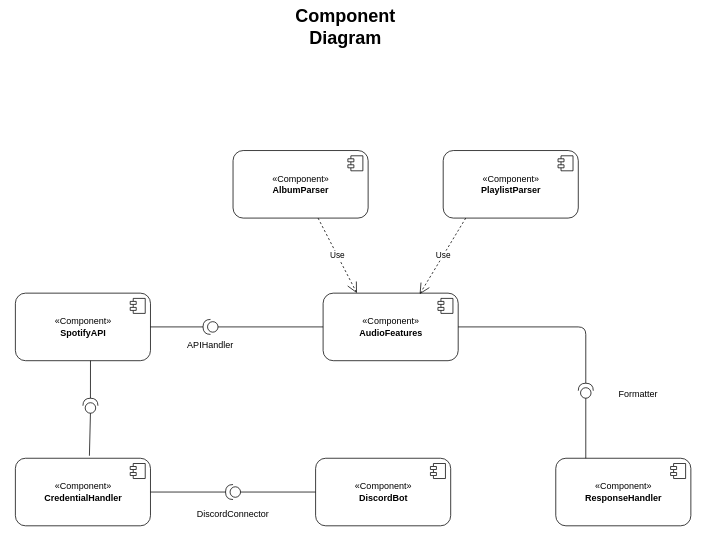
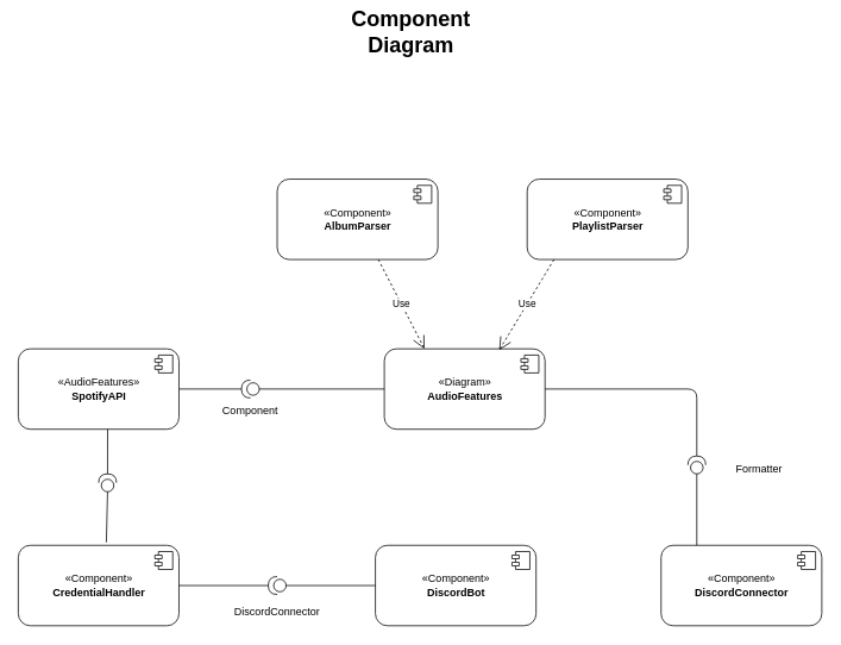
- <mxCell id="4" value="«Component»&lt;br&gt;&lt;b&gt;SpotifyAPI&lt;/b&gt;" style="html=1;dropTarget=0;rounded=1;" parent="1" vertex="1"><mxGeometry x="20" y="390" width="180" height="90" as="geometry" /></mxCell>
+ <mxCell id="4" value="«AudioFeatures»&lt;br&gt;&lt;b&gt;SpotifyAPI&lt;/b&gt;" style="html=1;dropTarget=0;rounded=1;" parent="1" vertex="1"><mxGeometry x="20" y="390" width="180" height="90" as="geometry" /></mxCell>
- <mxCell id="2" value="«Component»&lt;br&gt;&lt;b&gt;AudioFeatures&lt;/b&gt;" style="html=1;dropTarget=0;rounded=1;" parent="1" vertex="1"><mxGeometry x="430" y="390" width="180" height="90" as="geometry" /></mxCell>
+ <mxCell id="2" value="«Diagram»&lt;br&gt;&lt;b&gt;AudioFeatures&lt;/b&gt;" style="html=1;dropTarget=0;rounded=1;" parent="1" vertex="1"><mxGeometry x="430" y="390" width="180" height="90" as="geometry" /></mxCell>
- <mxCell id="9" value="APIHandler" style="text;html=1;strokeColor=none;fillColor=none;align=center;verticalAlign=middle;whiteSpace=wrap;rounded=1;" parent="1" vertex="1"><mxGeometry x="250" y="445" width="60" height="30" as="geometry" /></mxCell>
+ <mxCell id="9" value="Component" style="text;html=1;strokeColor=none;fillColor=none;align=center;verticalAlign=middle;whiteSpace=wrap;rounded=1;" parent="1" vertex="1"><mxGeometry x="250" y="445" width="60" height="30" as="geometry" /></mxCell>
- <mxCell id="27" value="«Component»&lt;br&gt;&lt;b&gt;ResponseHandler&lt;/b&gt;" style="html=1;dropTarget=0;rounded=1;" parent="1" vertex="1"><mxGeometry x="740" y="610" width="180" height="90" as="geometry" /></mxCell>
+ <mxCell id="27" value="«Component»&lt;br&gt;&lt;b&gt;DiscordConnector&lt;/b&gt;" style="html=1;dropTarget=0;rounded=1;" parent="1" vertex="1"><mxGeometry x="740" y="610" width="180" height="90" as="geometry" /></mxCell>
